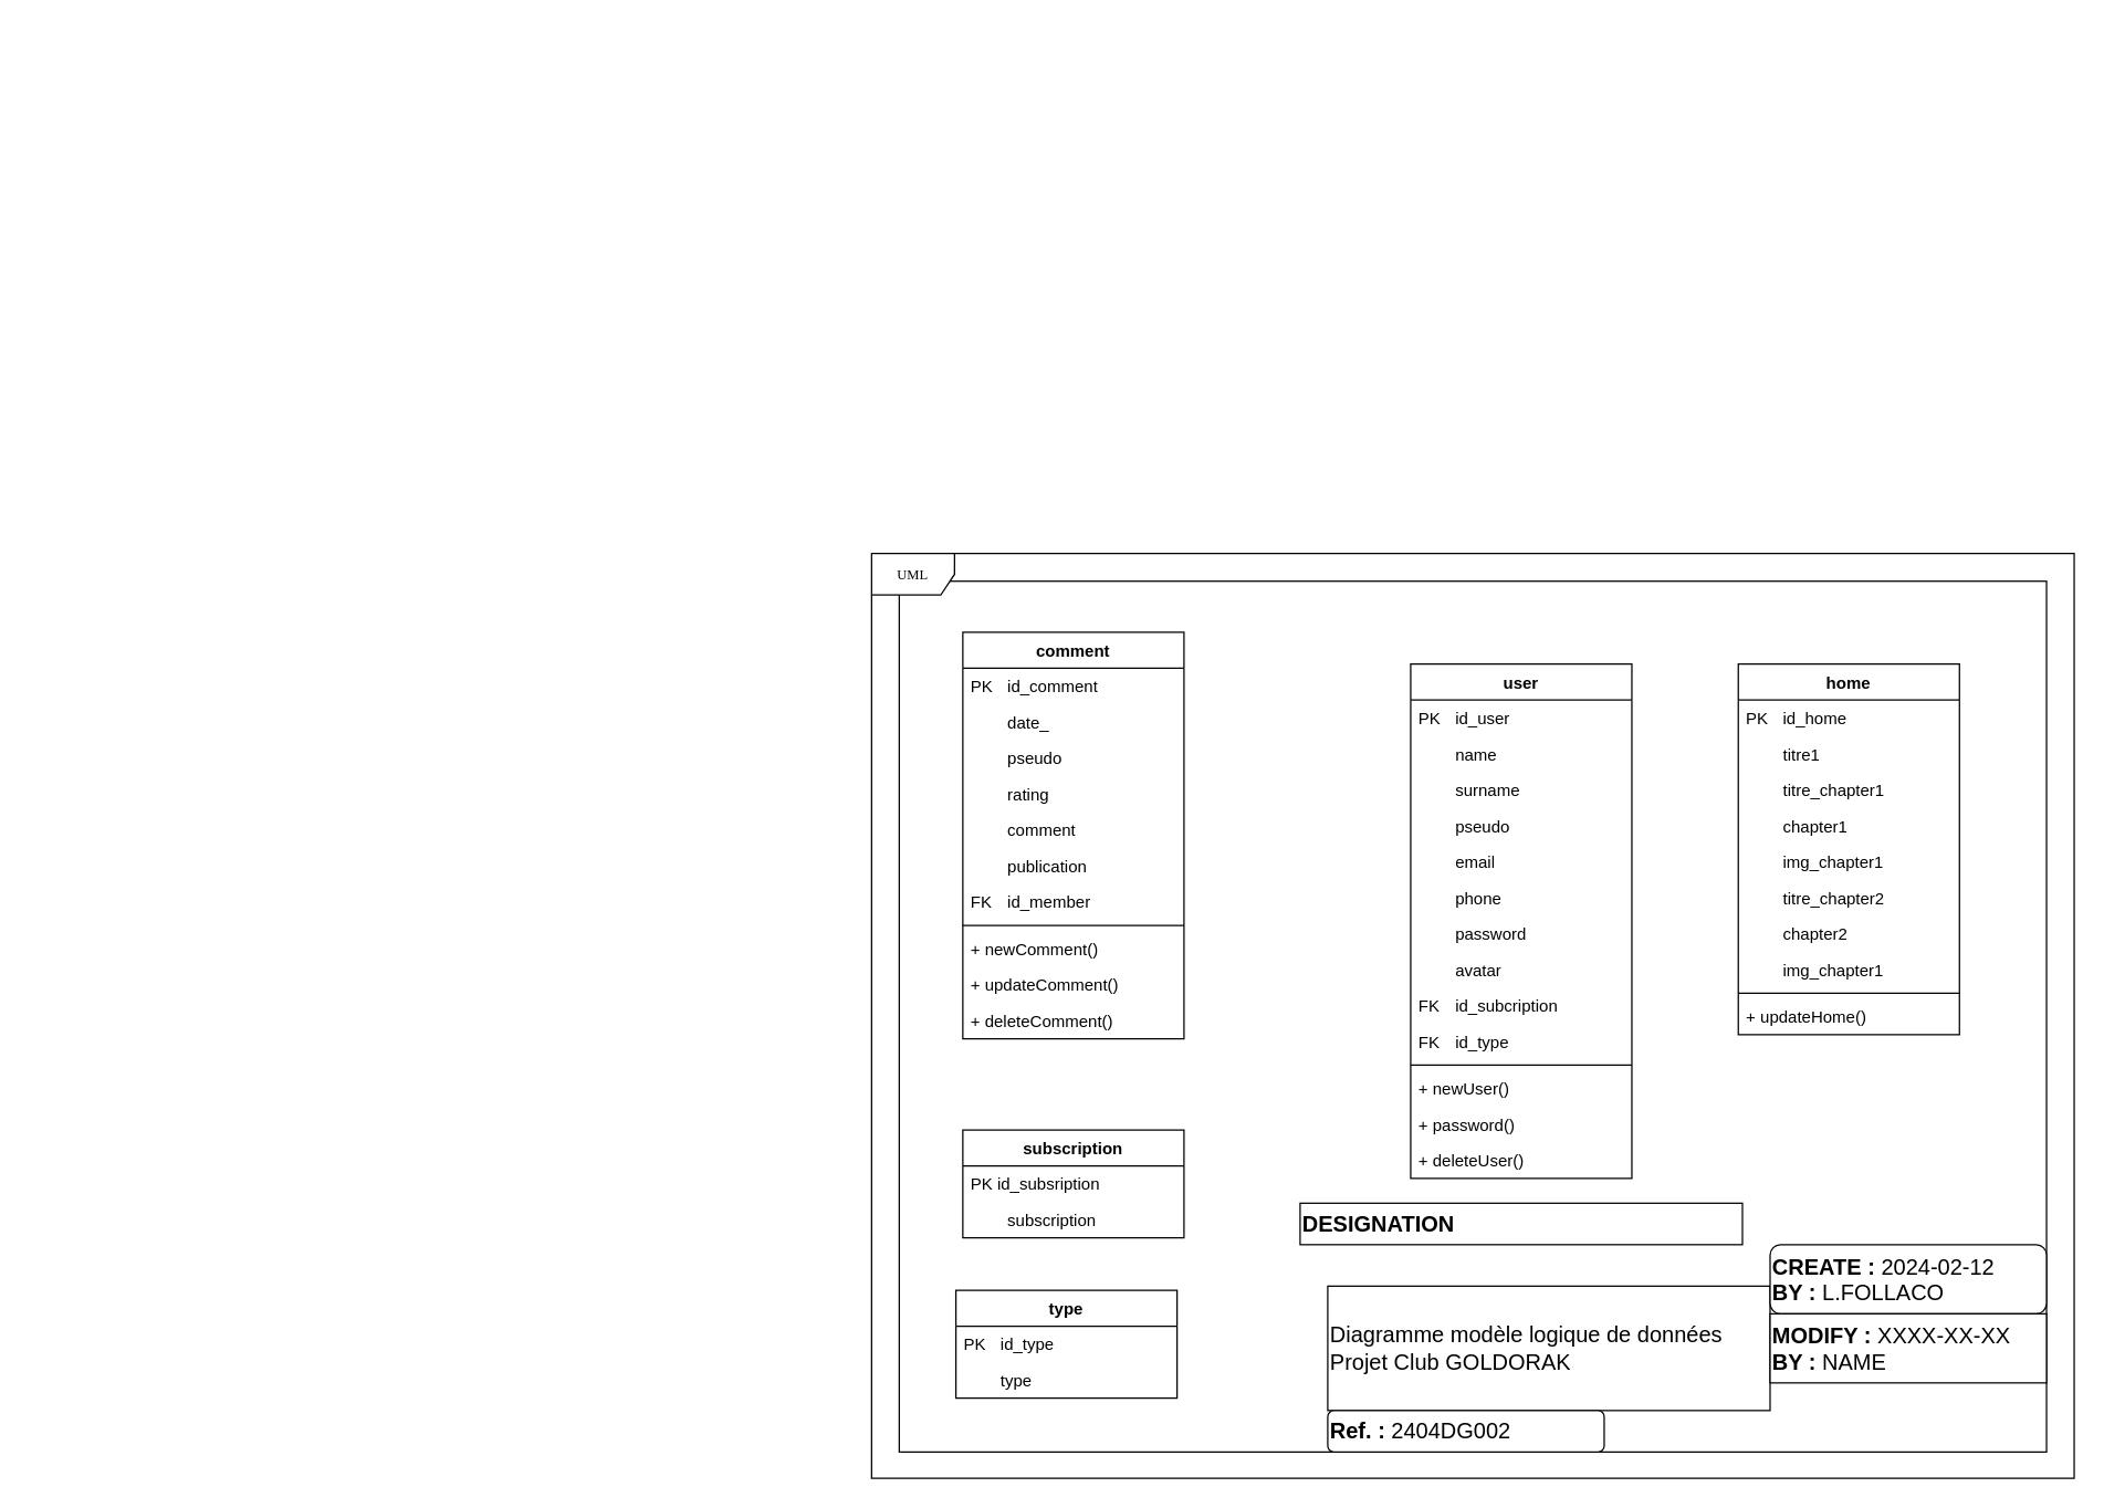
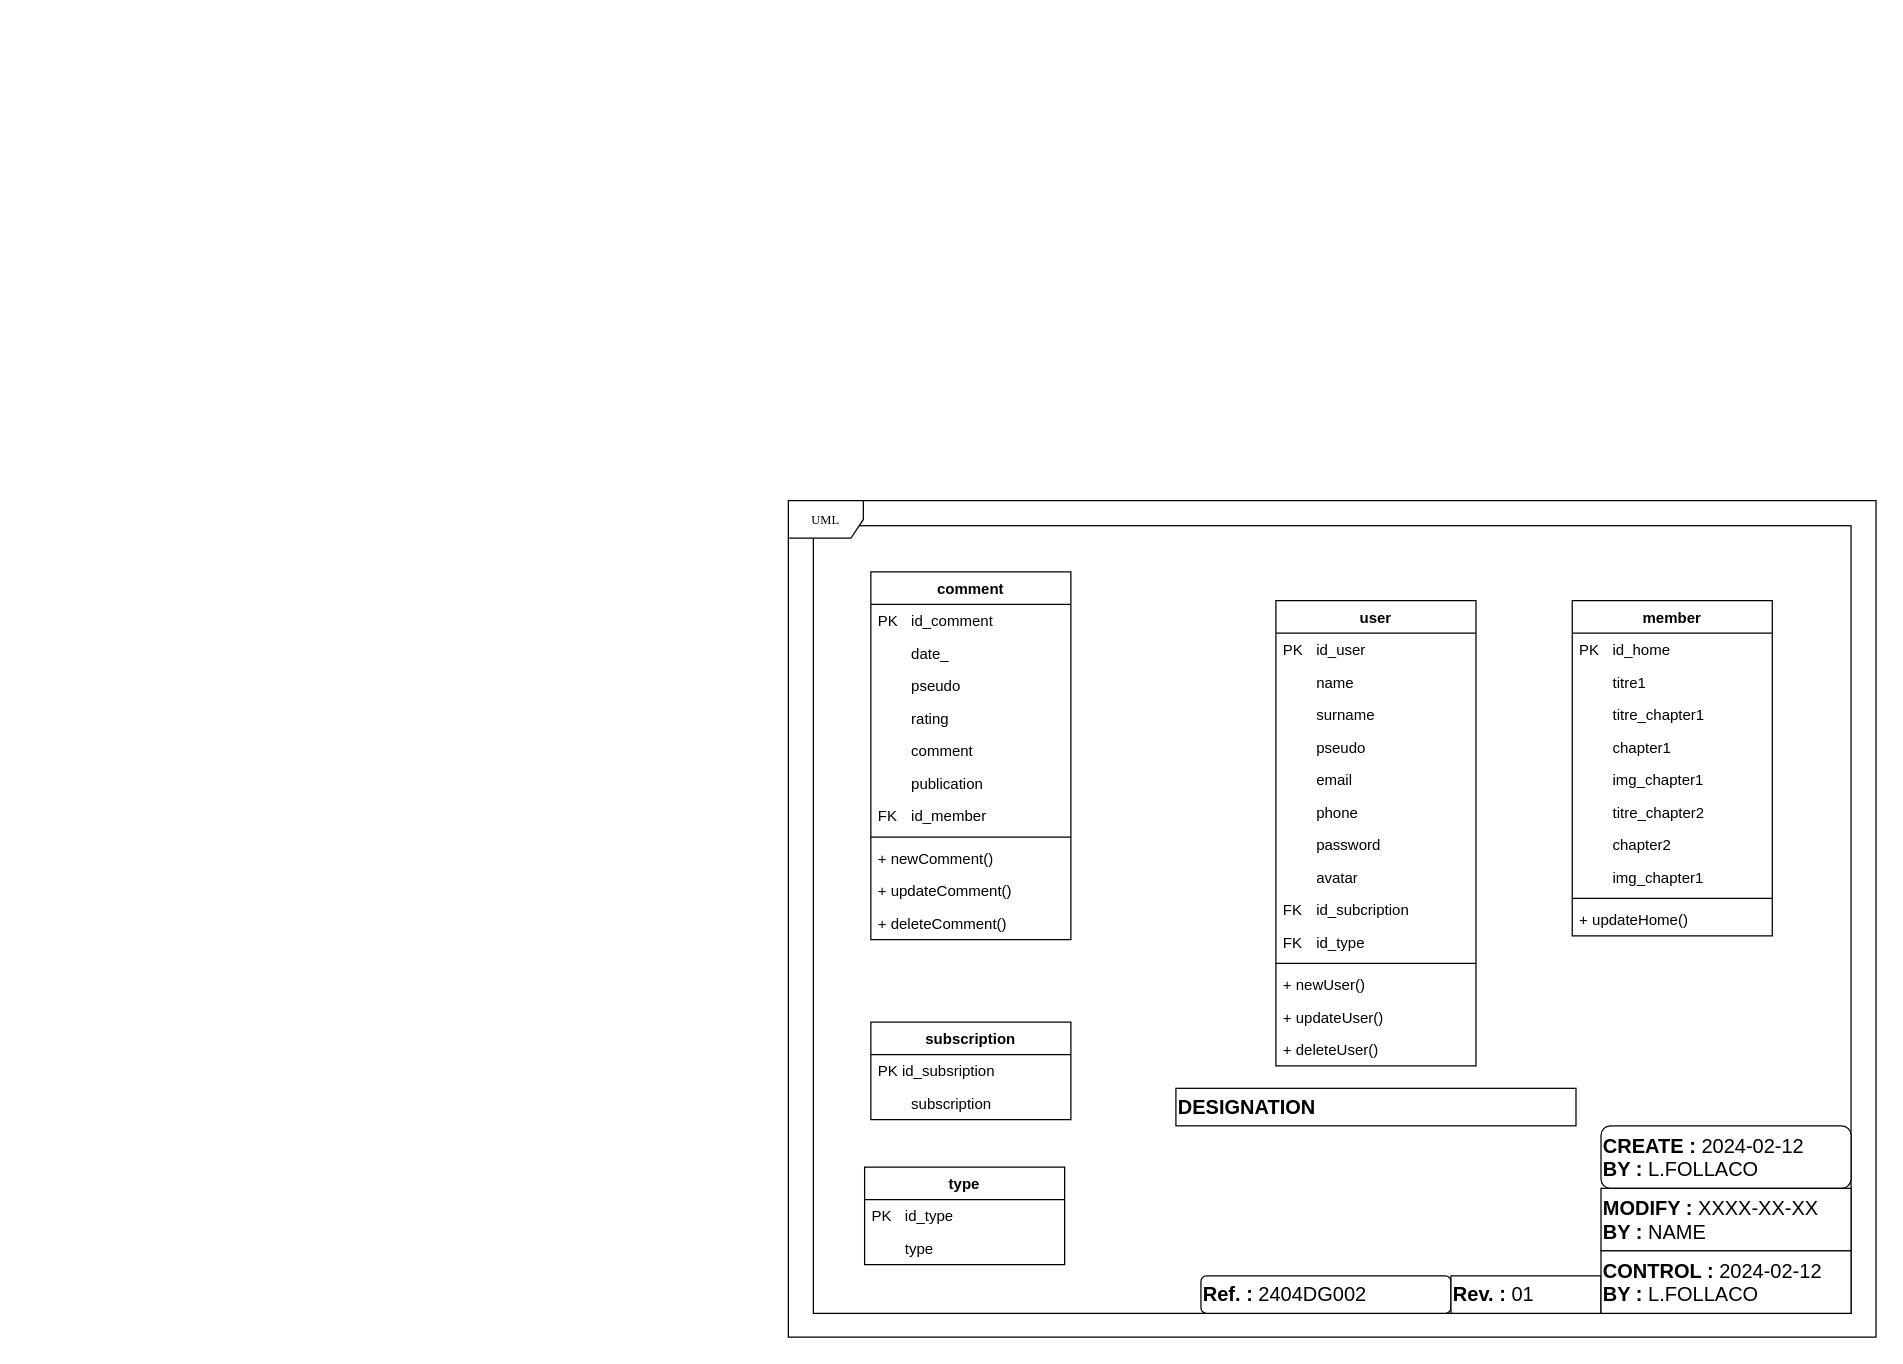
- <mxCell id="60" value="home" style="swimlane;fontStyle=1;align=center;verticalAlign=top;childLayout=stackLayout;horizontal=1;startSize=26;horizontalStack=0;resizeParent=1;resizeParentMax=0;resizeLast=0;collapsible=1;marginBottom=0;whiteSpace=wrap;html=1;" parent="1" vertex="1"><mxGeometry x="1257" y="480" width="160" height="268" as="geometry" /></mxCell>
+ <mxCell id="60" value="member" style="swimlane;fontStyle=1;align=center;verticalAlign=top;childLayout=stackLayout;horizontal=1;startSize=26;horizontalStack=0;resizeParent=1;resizeParentMax=0;resizeLast=0;collapsible=1;marginBottom=0;whiteSpace=wrap;html=1;" parent="1" vertex="1"><mxGeometry x="1257" y="480" width="160" height="268" as="geometry" /></mxCell>
- <mxCell id="58" value="+ password()" style="text;strokeColor=none;fillColor=none;align=left;verticalAlign=top;spacingLeft=4;spacingRight=4;overflow=hidden;rotatable=0;points=[[0,0.5],[1,0.5]];portConstraint=eastwest;whiteSpace=wrap;html=1;" parent="45" vertex="1"><mxGeometry y="320" width="160" height="26" as="geometry" /></mxCell>
+ <mxCell id="58" value="+ updateUser()" style="text;strokeColor=none;fillColor=none;align=left;verticalAlign=top;spacingLeft=4;spacingRight=4;overflow=hidden;rotatable=0;points=[[0,0.5],[1,0.5]];portConstraint=eastwest;whiteSpace=wrap;html=1;" parent="45" vertex="1"><mxGeometry y="320" width="160" height="26" as="geometry" /></mxCell>
- <mxCell id="20" value="Diagramme modèle logique de données&lt;br&gt;Projet Club GOLDORAK" style="rounded=0;whiteSpace=wrap;html=1;fontSize=16;labelBorderColor=none;fontColor=default;align=left;labelBackgroundColor=none;" parent="1" vertex="1"><mxGeometry x="960" y="930" width="320" height="90" as="geometry" /></mxCell>
+ <mxCell id="26" value="&lt;b&gt;CONTROL :&lt;/b&gt; 2024-02-12&lt;br&gt;&lt;b&gt;BY :&lt;/b&gt; L.FOLLACO" style="rounded=0;whiteSpace=wrap;html=1;fontSize=16;labelBorderColor=none;fontColor=default;align=left;labelBackgroundColor=none;verticalAlign=top;spacing=2;spacingTop=0;" parent="1" vertex="1"><mxGeometry x="1280" y="1000" width="200" height="50" as="geometry" /></mxCell>
+ <mxCell id="23" value="&lt;b&gt;Rev. :&lt;/b&gt; 01" style="rounded=0;whiteSpace=wrap;html=1;fontSize=16;labelBorderColor=none;fontColor=default;align=left;labelBackgroundColor=none;" parent="1" vertex="1"><mxGeometry x="1160" y="1020" width="120" height="30" as="geometry" /></mxCell>
